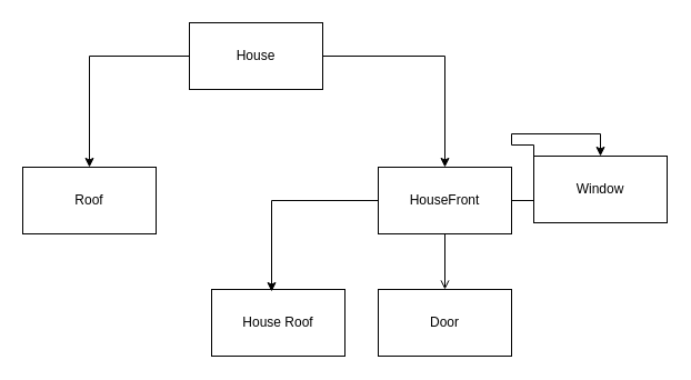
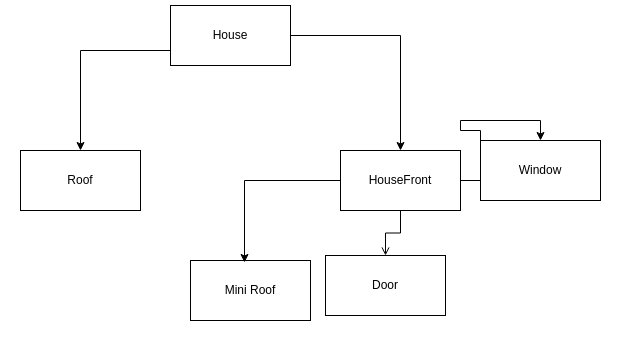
- <mxCell id="4" value="House" style="rounded=0;whiteSpace=wrap;html=1;" vertex="1" parent="1"><mxGeometry x="170" y="20" width="120" height="60" as="geometry" /></mxCell>
+ <mxCell id="4" value="House" style="rounded=0;whiteSpace=wrap;html=1;" vertex="1" parent="1"><mxGeometry x="170" y="5" width="120" height="60" as="geometry" /></mxCell>
- <mxCell id="9" value="House Roof" style="rounded=0;whiteSpace=wrap;html=1;" vertex="1" parent="1"><mxGeometry x="190" y="260" width="120" height="60" as="geometry" /></mxCell>
+ <mxCell id="9" value="Mini Roof" style="rounded=0;whiteSpace=wrap;html=1;" vertex="1" parent="1"><mxGeometry x="190" y="260" width="120" height="60" as="geometry" /></mxCell>
- <mxCell id="10" value="Door" style="rounded=0;whiteSpace=wrap;html=1;" vertex="1" parent="1"><mxGeometry x="340" y="260" width="120" height="60" as="geometry" /></mxCell>
+ <mxCell id="10" value="Door" style="rounded=0;whiteSpace=wrap;html=1;" vertex="1" parent="1"><mxGeometry x="325" y="255" width="120" height="60" as="geometry" /></mxCell>
